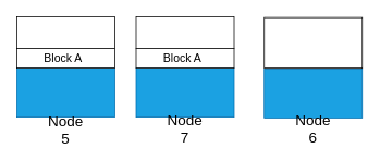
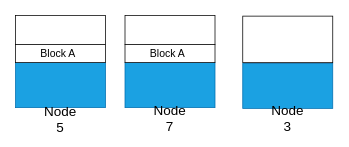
- <mxCell id="16" value="&lt;font style=&quot;font-size: 18px;&quot;&gt;Node 6&lt;/font&gt;" style="text;html=1;align=center;verticalAlign=middle;whiteSpace=wrap;rounded=0;" vertex="1" parent="1"><mxGeometry x="353" y="143" width="60" height="30" as="geometry" /></mxCell>
+ <mxCell id="16" value="&lt;font style=&quot;font-size: 18px;&quot;&gt;Node 3&lt;/font&gt;" style="text;html=1;align=center;verticalAlign=middle;whiteSpace=wrap;rounded=0;" vertex="1" parent="1"><mxGeometry x="353" y="143" width="60" height="30" as="geometry" /></mxCell>
